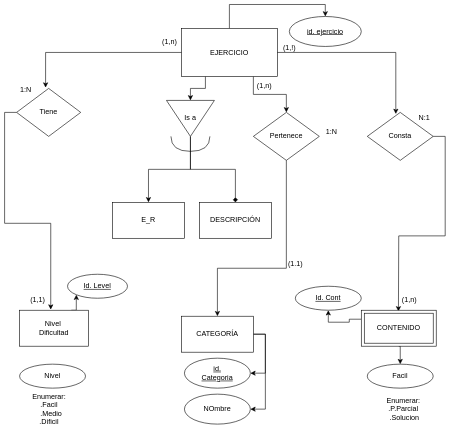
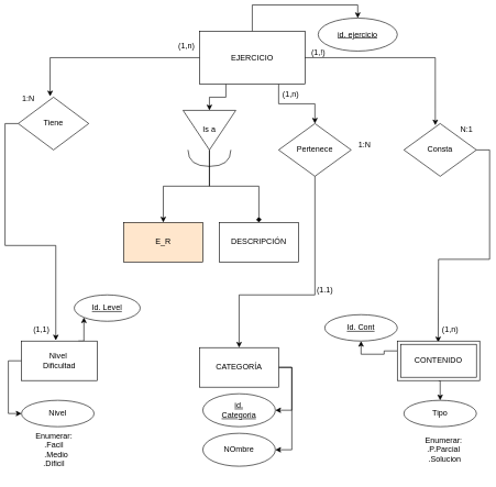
- <mxCell id="6" value="E_R" style="rounded=0;whiteSpace=wrap;html=1;" vertex="1" parent="1"><mxGeometry x="185" y="330" width="120" height="60" as="geometry" /></mxCell>
+ <mxCell id="6" value="E_R" style="rounded=0;whiteSpace=wrap;html=1;fillColor=#ffe6cc;" vertex="1" parent="1"><mxGeometry x="185" y="330" width="120" height="60" as="geometry" /></mxCell>
- <mxCell id="30" value="&lt;u&gt;Id. Level&lt;/u&gt;" style="ellipse;whiteSpace=wrap;html=1;" vertex="1" parent="1"><mxGeometry x="110" y="450" width="100" height="40" as="geometry" /></mxCell>
+ <mxCell id="30" value="&lt;u&gt;Id. Level&lt;/u&gt;" style="ellipse;whiteSpace=wrap;html=1;" vertex="1" parent="1"><mxGeometry x="110" y="440" width="100" height="40" as="geometry" /></mxCell>
+ <mxCell id="11" style="edgeStyle=orthogonalEdgeStyle;rounded=0;orthogonalLoop=1;jettySize=auto;html=1;exitX=0;exitY=0.5;exitDx=0;exitDy=0;entryX=0;entryY=0.5;entryDx=0;entryDy=0;" edge="1" parent="1" source="13" target="9"><mxGeometry relative="1" as="geometry" /></mxCell>
- <mxCell id="10" value="Facil" style="ellipse;whiteSpace=wrap;html=1;" vertex="1" parent="1"><mxGeometry x="610" y="600" width="110" height="40" as="geometry" /></mxCell>
+ <mxCell id="10" value="Tipo" style="ellipse;whiteSpace=wrap;html=1;" vertex="1" parent="1"><mxGeometry x="610" y="600" width="110" height="40" as="geometry" /></mxCell>
